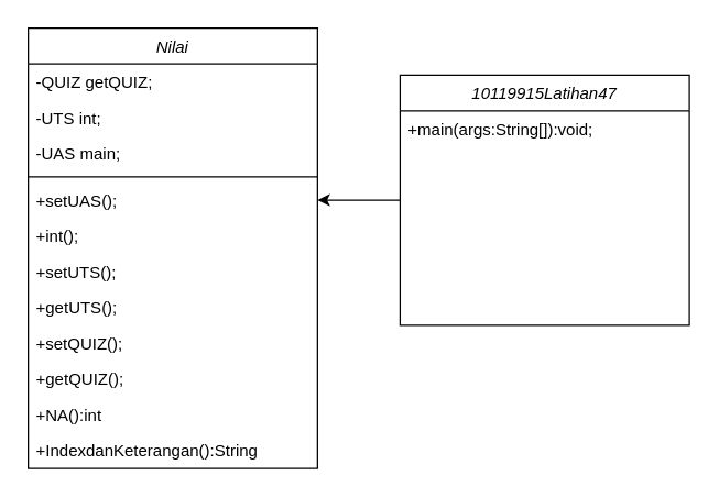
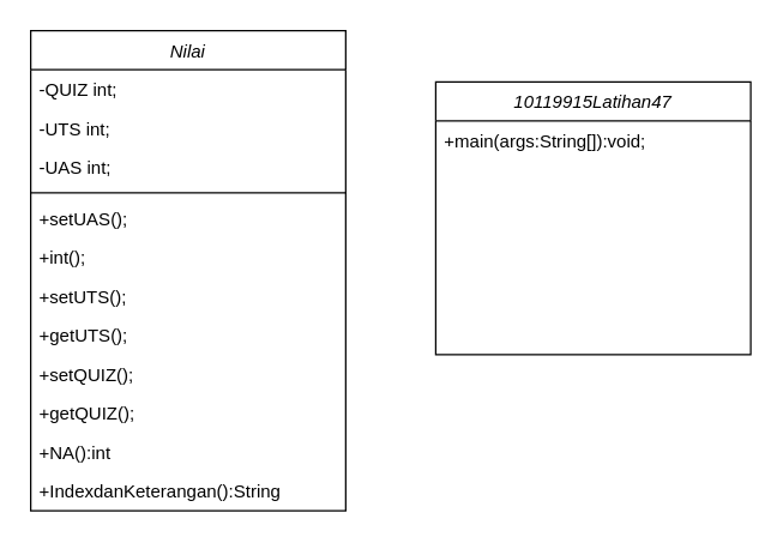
- <mxCell id="3" value="-QUIZ getQUIZ;" style="text;align=left;verticalAlign=top;spacingLeft=4;spacingRight=4;overflow=hidden;rotatable=0;points=[[0,0.5],[1,0.5]];portConstraint=eastwest;rounded=0;shadow=0;html=0;" parent="2" vertex="1"><mxGeometry y="26" width="210" height="26" as="geometry" /></mxCell>
+ <mxCell id="3" value="-QUIZ int;" style="text;align=left;verticalAlign=top;spacingLeft=4;spacingRight=4;overflow=hidden;rotatable=0;points=[[0,0.5],[1,0.5]];portConstraint=eastwest;rounded=0;shadow=0;html=0;" parent="2" vertex="1"><mxGeometry y="26" width="210" height="26" as="geometry" /></mxCell>
- <mxCell id="5" value="-UAS main;" style="text;align=left;verticalAlign=top;spacingLeft=4;spacingRight=4;overflow=hidden;rotatable=0;points=[[0,0.5],[1,0.5]];portConstraint=eastwest;rounded=0;shadow=0;html=0;" parent="2" vertex="1"><mxGeometry y="78" width="210" height="26" as="geometry" /></mxCell>
+ <mxCell id="5" value="-UAS int;" style="text;align=left;verticalAlign=top;spacingLeft=4;spacingRight=4;overflow=hidden;rotatable=0;points=[[0,0.5],[1,0.5]];portConstraint=eastwest;rounded=0;shadow=0;html=0;" parent="2" vertex="1"><mxGeometry y="78" width="210" height="26" as="geometry" /></mxCell>
- <mxCell id="15" style="edgeStyle=orthogonalEdgeStyle;rounded=0;orthogonalLoop=1;jettySize=auto;html=1;exitX=0;exitY=0.5;exitDx=0;exitDy=0;entryX=1;entryY=0.5;entryDx=0;entryDy=0;" parent="1" source="16" target="7" edge="1"><mxGeometry relative="1" as="geometry" /></mxCell>
